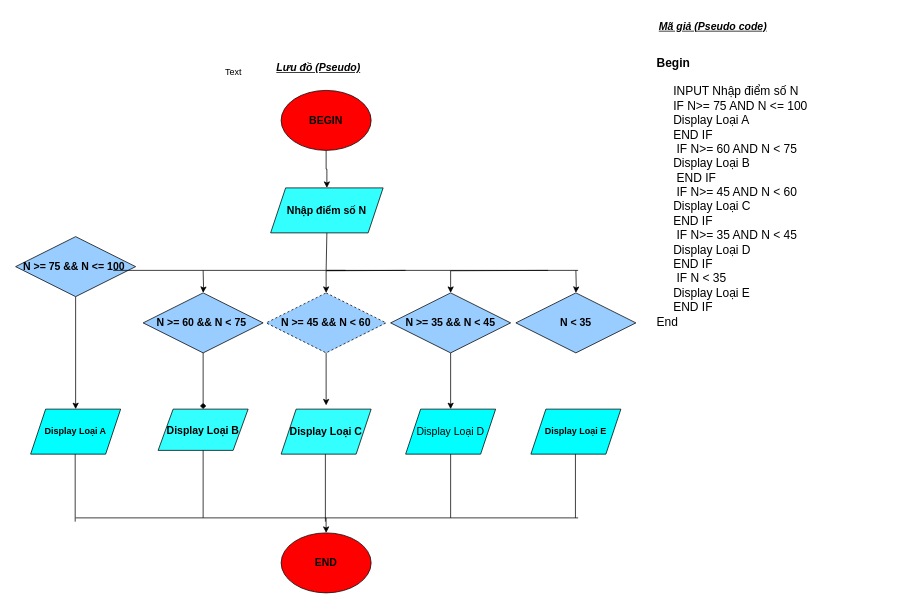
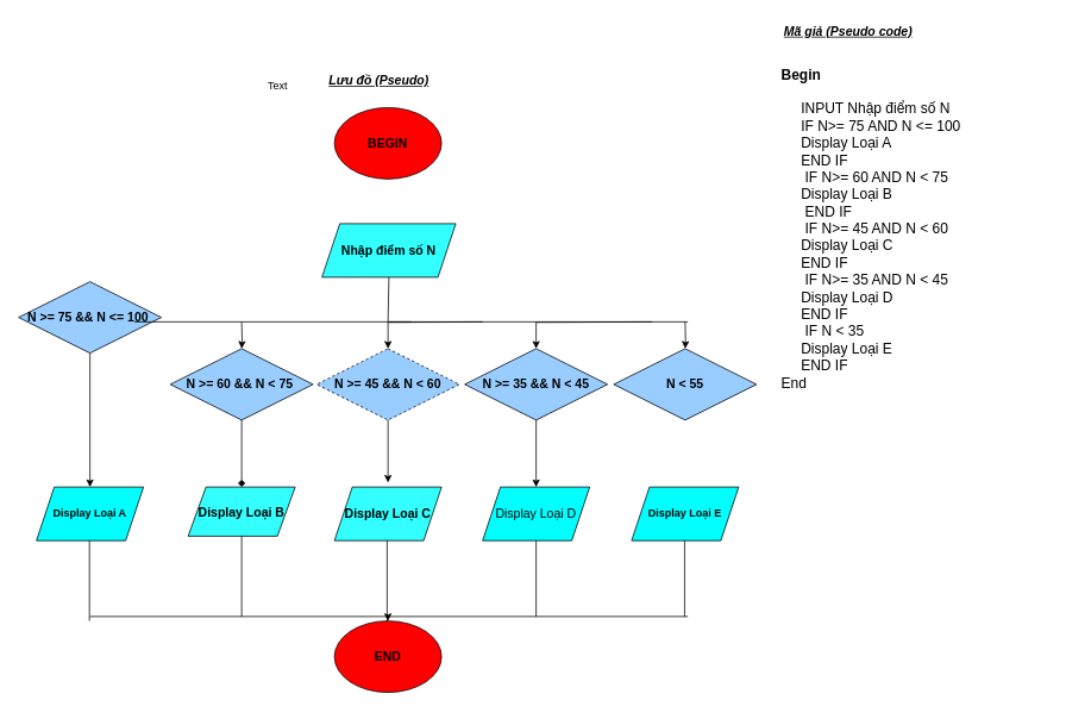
- <mxCell id="2" style="edgeStyle=orthogonalEdgeStyle;rounded=0;orthogonalLoop=1;jettySize=auto;html=1;" edge="1" parent="1" source="3" target="4"><mxGeometry relative="1" as="geometry" /></mxCell>
- <mxCell id="20" value="&lt;font style=&quot;font-size: 14px&quot;&gt;&lt;b&gt;N &amp;lt; 35&lt;/b&gt;&lt;/font&gt;" style="rhombus;whiteSpace=wrap;html=1;fillColor=#99CCFF;" vertex="1" parent="1"><mxGeometry x="687" y="390" width="160" height="80" as="geometry" /></mxCell>
+ <mxCell id="20" value="&lt;font style=&quot;font-size: 14px&quot;&gt;&lt;b&gt;N &amp;lt; 55&lt;/b&gt;&lt;/font&gt;" style="rhombus;whiteSpace=wrap;html=1;fillColor=#99CCFF;" vertex="1" parent="1"><mxGeometry x="687" y="390" width="160" height="80" as="geometry" /></mxCell>
- <mxCell id="28" value="&lt;font style=&quot;font-size: 14px&quot;&gt;&lt;b&gt;END&lt;/b&gt;&lt;/font&gt;" style="ellipse;whiteSpace=wrap;html=1;fillColor=#FF0000;" vertex="1" parent="1"><mxGeometry x="374" y="710" width="120" height="80" as="geometry" /></mxCell>
+ <mxCell id="28" value="&lt;font style=&quot;font-size: 14px&quot;&gt;&lt;b&gt;END&lt;/b&gt;&lt;/font&gt;" style="ellipse;whiteSpace=wrap;html=1;fillColor=#FF0000;" vertex="1" parent="1"><mxGeometry x="374" y="695" width="120" height="80" as="geometry" /></mxCell>
